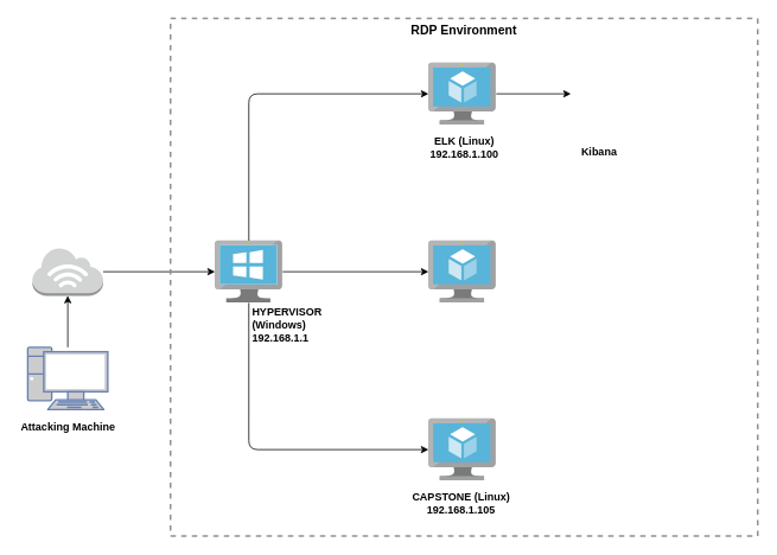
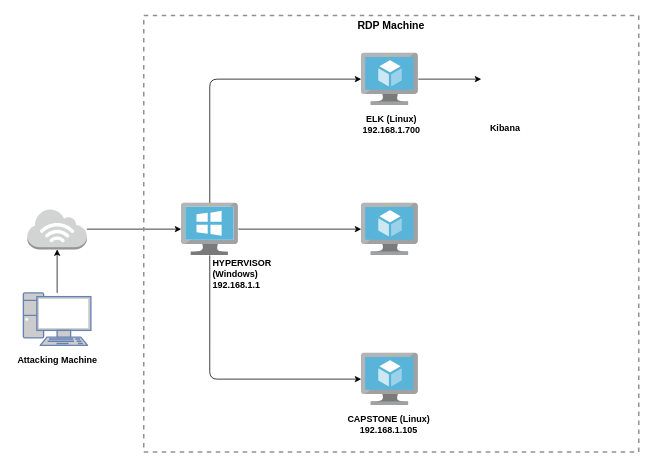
- <mxCell id="20" value="&lt;b&gt;&lt;font style=&quot;font-size: 14px&quot;&gt;RDP Environment&lt;/font&gt;&lt;/b&gt;" style="fontStyle=0;verticalAlign=top;align=center;spacingTop=-2;fillColor=none;rounded=0;whiteSpace=wrap;html=1;strokeColor=#919191;strokeWidth=2;dashed=1;container=1;collapsible=0;expand=0;recursiveResize=0;" vertex="1" parent="1"><mxGeometry x="191" y="20" width="660" height="582" as="geometry" /></mxCell>
+ <mxCell id="20" value="&lt;b&gt;&lt;font style=&quot;font-size: 14px&quot;&gt;RDP Machine&lt;/font&gt;&lt;/b&gt;" style="fontStyle=0;verticalAlign=top;align=center;spacingTop=-2;fillColor=none;rounded=0;whiteSpace=wrap;html=1;strokeColor=#919191;strokeWidth=2;dashed=1;container=1;collapsible=0;expand=0;recursiveResize=0;" vertex="1" parent="1"><mxGeometry x="191" y="20" width="660" height="582" as="geometry" /></mxCell>
- <mxCell id="9" value="&lt;div style=&quot;text-align: center&quot;&gt;&lt;span&gt;&lt;b&gt;ELK (Linux)&lt;/b&gt;&lt;/span&gt;&lt;/div&gt;&lt;div style=&quot;text-align: center&quot;&gt;&lt;span&gt;&lt;b&gt;192.168.1.100&lt;/b&gt;&lt;/span&gt;&lt;/div&gt;" style="text;html=1;align=left;verticalAlign=middle;resizable=0;points=[];autosize=1;strokeColor=none;" vertex="1" parent="1"><mxGeometry x="481" y="150" width="90" height="30" as="geometry" /></mxCell>
+ <mxCell id="9" value="&lt;div style=&quot;text-align: center&quot;&gt;&lt;span&gt;&lt;b&gt;ELK (Linux)&lt;/b&gt;&lt;/span&gt;&lt;/div&gt;&lt;div style=&quot;text-align: center&quot;&gt;&lt;span&gt;&lt;b&gt;192.168.1.700&lt;/b&gt;&lt;/span&gt;&lt;/div&gt;" style="text;html=1;align=left;verticalAlign=middle;resizable=0;points=[];autosize=1;strokeColor=none;" vertex="1" parent="1"><mxGeometry x="481" y="150" width="90" height="30" as="geometry" /></mxCell>
